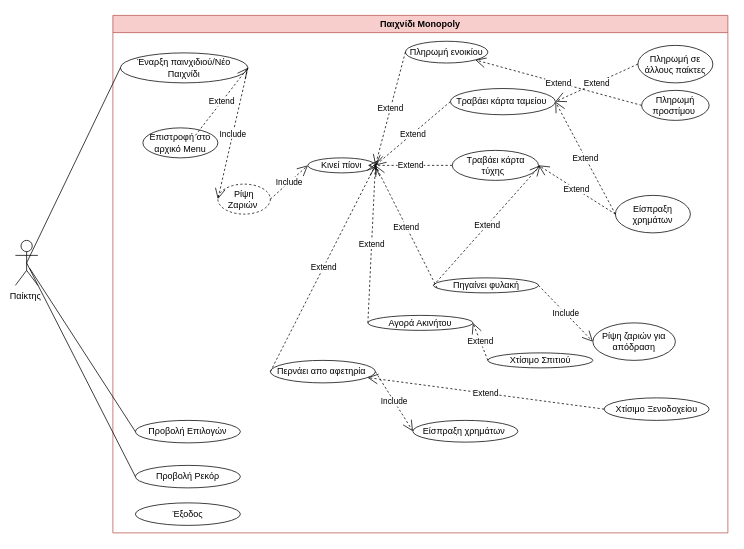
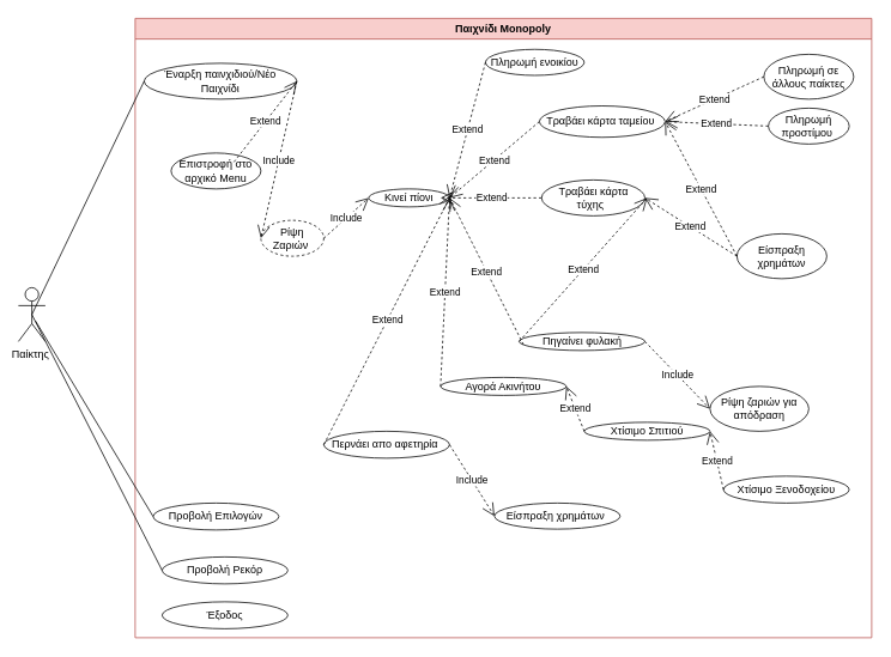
- <mxCell id="30" value="Extend" style="endArrow=open;endSize=12;dashed=1;html=1;rounded=0;exitX=0;exitY=0.5;exitDx=0;exitDy=0;" parent="3" source="29" target="12" edge="1"><mxGeometry width="160" relative="1" as="geometry"><mxPoint x="660" y="170" as="sourcePoint" /><mxPoint x="230" y="380" as="targetPoint" /></mxGeometry></mxCell>
+ <mxCell id="30" value="Extend" style="endArrow=open;endSize=12;dashed=1;html=1;rounded=0;entryX=1;entryY=0.5;entryDx=0;entryDy=0;exitX=0;exitY=0.5;exitDx=0;exitDy=0;" parent="3" source="29" target="31" edge="1"><mxGeometry width="160" relative="1" as="geometry"><mxPoint x="660" y="170" as="sourcePoint" /><mxPoint x="230" y="380" as="targetPoint" /></mxGeometry></mxCell>
- <mxCell id="28" value="Extend" style="endArrow=open;endSize=12;dashed=1;html=1;rounded=0;exitX=0;exitY=0.5;exitDx=0;exitDy=0;" parent="3" source="27" target="32" edge="1"><mxGeometry width="160" relative="1" as="geometry"><mxPoint x="600" y="500" as="sourcePoint" /><mxPoint x="640" y="370" as="targetPoint" /></mxGeometry></mxCell>
+ <mxCell id="28" value="Extend" style="endArrow=open;endSize=12;dashed=1;html=1;rounded=0;entryX=1;entryY=0.5;entryDx=0;entryDy=0;exitX=0;exitY=0.5;exitDx=0;exitDy=0;" parent="3" source="27" target="25" edge="1"><mxGeometry width="160" relative="1" as="geometry"><mxPoint x="600" y="500" as="sourcePoint" /><mxPoint x="640" y="370" as="targetPoint" /></mxGeometry></mxCell>
- <mxCell id="6" value="Προβολή Επιλογών" style="ellipse;whiteSpace=wrap;html=1;" parent="3" vertex="1"><mxGeometry x="30" y="540" width="140" height="30" as="geometry" /></mxCell>
+ <mxCell id="6" value="Προβολή Επιλογών" style="ellipse;whiteSpace=wrap;html=1;" parent="3" vertex="1"><mxGeometry x="20" y="540" width="140" height="30" as="geometry" /></mxCell>
